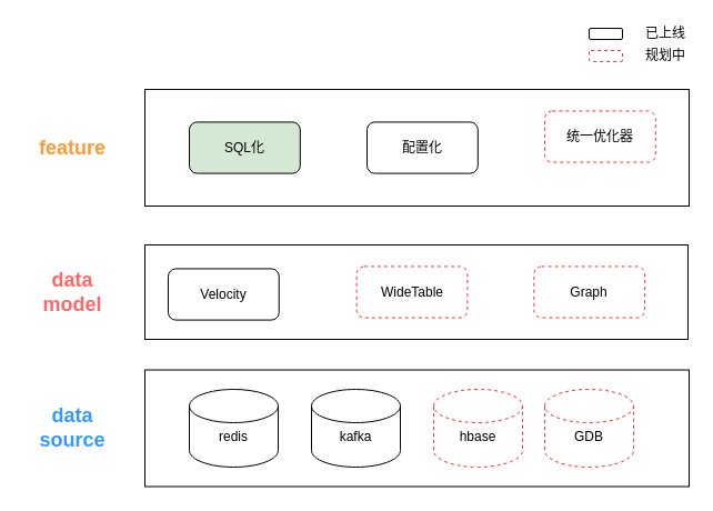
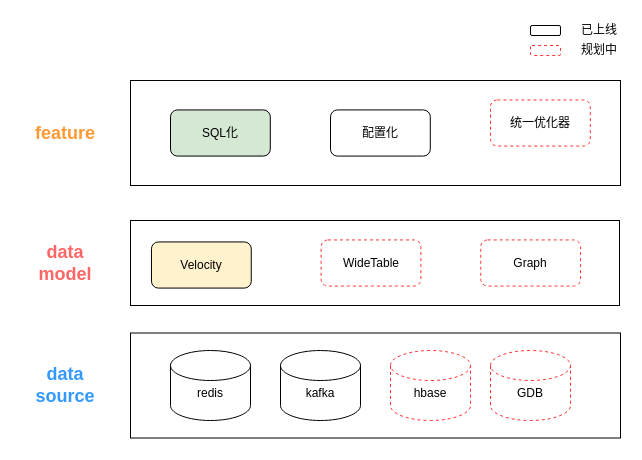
- <mxCell id="14" value="Velocity" style="rounded=1;whiteSpace=wrap;html=1;" vertex="1" parent="11"><mxGeometry x="20.957" y="21.452" width="99.796" height="46.143" as="geometry" /></mxCell>
+ <mxCell id="14" value="Velocity" style="rounded=1;whiteSpace=wrap;html=1;fillColor=#fff2cc;" vertex="1" parent="11"><mxGeometry x="20.957" y="21.452" width="99.796" height="46.143" as="geometry" /></mxCell>
